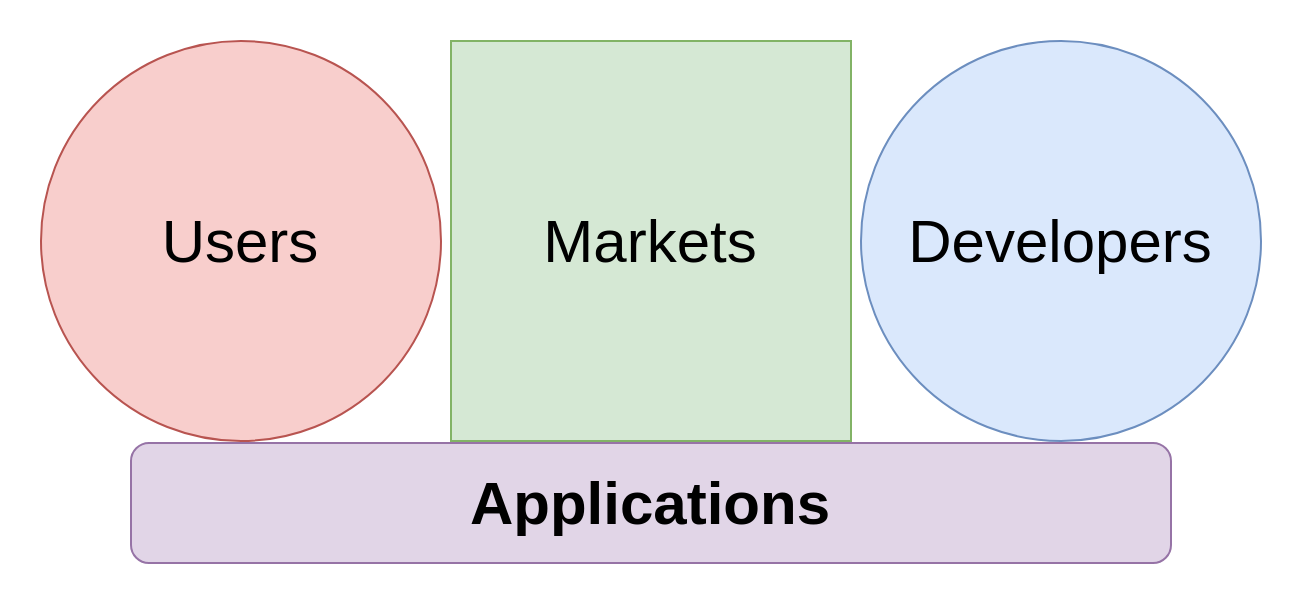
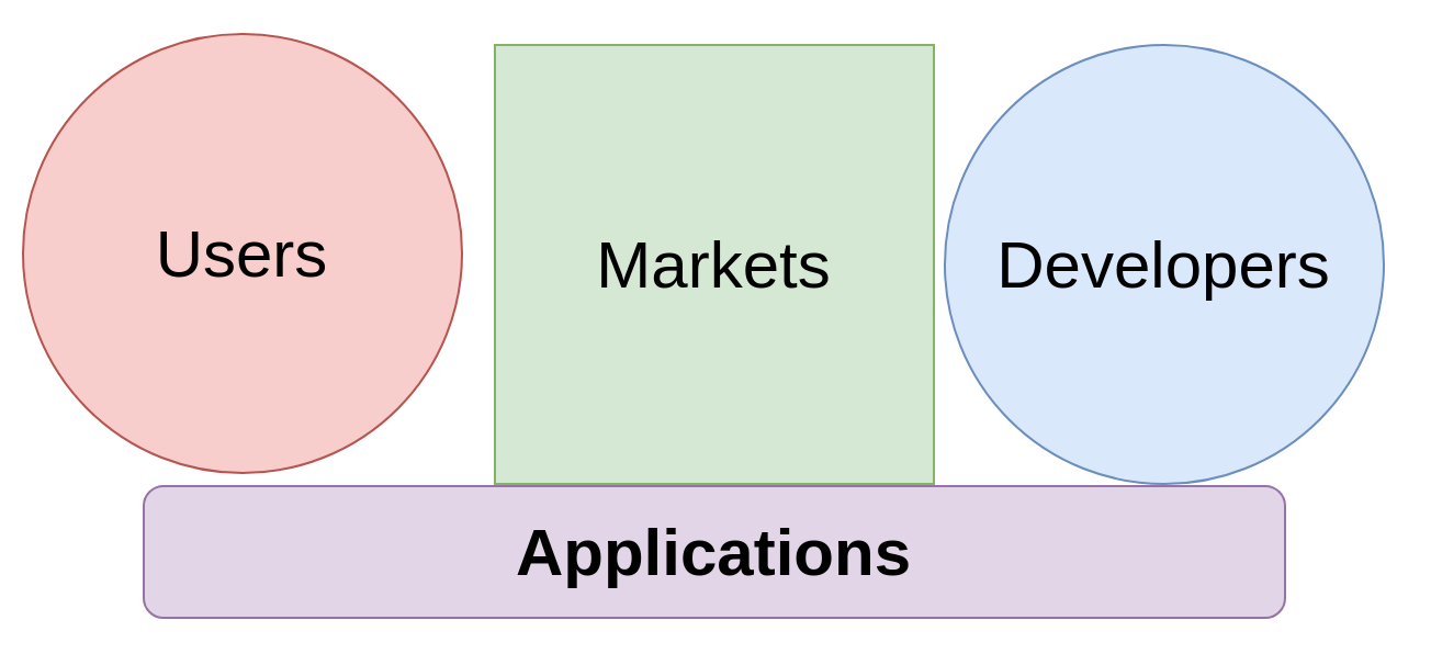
- <mxCell id="2" value="&lt;font style=&quot;font-size: 30px&quot;&gt;Users&lt;/font&gt;" style="ellipse;whiteSpace=wrap;html=1;aspect=fixed;fontStyle=0;fillColor=#f8cecc;strokeColor=#b85450;" parent="1" vertex="1"><mxGeometry x="20" width="200" height="200" as="geometry" y="20" /></mxCell>
+ <mxCell id="2" value="&lt;font style=&quot;font-size: 30px&quot;&gt;Users&lt;/font&gt;" style="ellipse;whiteSpace=wrap;html=1;aspect=fixed;fontStyle=0;fillColor=#f8cecc;strokeColor=#b85450;" parent="1" vertex="1"><mxGeometry x="10" y="15" width="200" height="200" as="geometry" /></mxCell>
